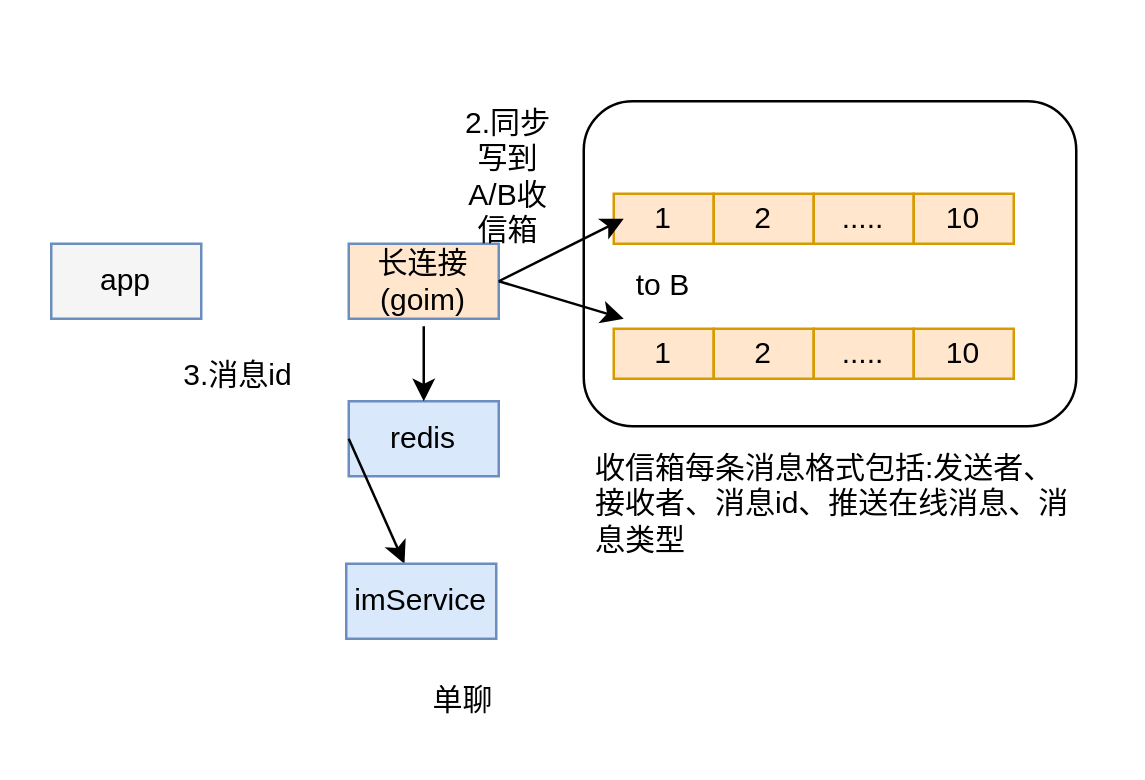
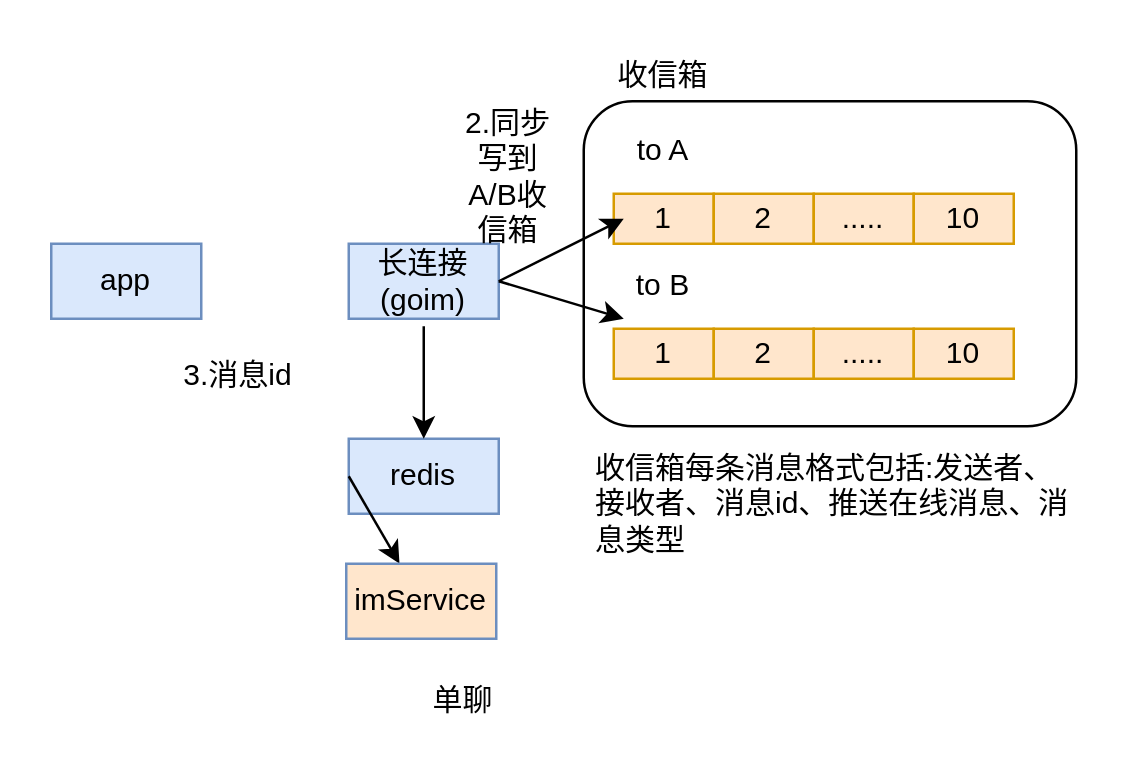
+ <mxCell id="20" value="收信箱" style="text;html=1;strokeColor=none;fillColor=none;align=center;verticalAlign=middle;whiteSpace=wrap;rounded=0;" parent="1" vertex="1"><mxGeometry x="245" y="20" width="40" height="20" as="geometry" /></mxCell>
+ <mxCell id="7" value="to A" style="text;html=1;strokeColor=none;fillColor=none;align=center;verticalAlign=middle;whiteSpace=wrap;rounded=0;" parent="1" vertex="1"><mxGeometry x="245" y="50" width="40" height="20" as="geometry" /></mxCell>
- <mxCell id="23" value="app" style="rounded=0;whiteSpace=wrap;html=1;fillColor=#f5f5f5;strokeColor=#6c8ebf;" parent="1" vertex="1"><mxGeometry x="20" y="97" width="60" height="30" as="geometry" /></mxCell>
+ <mxCell id="23" value="app" style="rounded=0;whiteSpace=wrap;html=1;fillColor=#dae8fc;strokeColor=#6c8ebf;" parent="1" vertex="1"><mxGeometry x="20" y="97" width="60" height="30" as="geometry" /></mxCell>
- <mxCell id="13" value="长连接(goim)" style="rounded=0;whiteSpace=wrap;html=1;fillColor=#ffe6cc;strokeColor=#6c8ebf;" parent="1" vertex="1"><mxGeometry x="139" y="97" width="60" height="30" as="geometry" /></mxCell>
+ <mxCell id="13" value="长连接(goim)" style="rounded=0;whiteSpace=wrap;html=1;fillColor=#dae8fc;strokeColor=#6c8ebf;" parent="1" vertex="1"><mxGeometry x="139" y="97" width="60" height="30" as="geometry" /></mxCell>
- <mxCell id="17" value="redis" style="rounded=0;whiteSpace=wrap;html=1;fillColor=#dae8fc;strokeColor=#6c8ebf;" parent="1" vertex="1"><mxGeometry x="139" y="160" width="60" height="30" as="geometry" /></mxCell>
+ <mxCell id="17" value="redis" style="rounded=0;whiteSpace=wrap;html=1;fillColor=#dae8fc;strokeColor=#6c8ebf;" parent="1" vertex="1"><mxGeometry x="139" y="175" width="60" height="30" as="geometry" /></mxCell>
- <mxCell id="25" value="imService" style="rounded=0;whiteSpace=wrap;html=1;fillColor=#dae8fc;strokeColor=#6c8ebf;" vertex="1" parent="1"><mxGeometry x="138" y="225" width="60" height="30" as="geometry" /></mxCell>
+ <mxCell id="25" value="imService" style="rounded=0;whiteSpace=wrap;html=1;fillColor=#ffe6cc;strokeColor=#6c8ebf;" vertex="1" parent="1"><mxGeometry x="138" y="225" width="60" height="30" as="geometry" /></mxCell>
